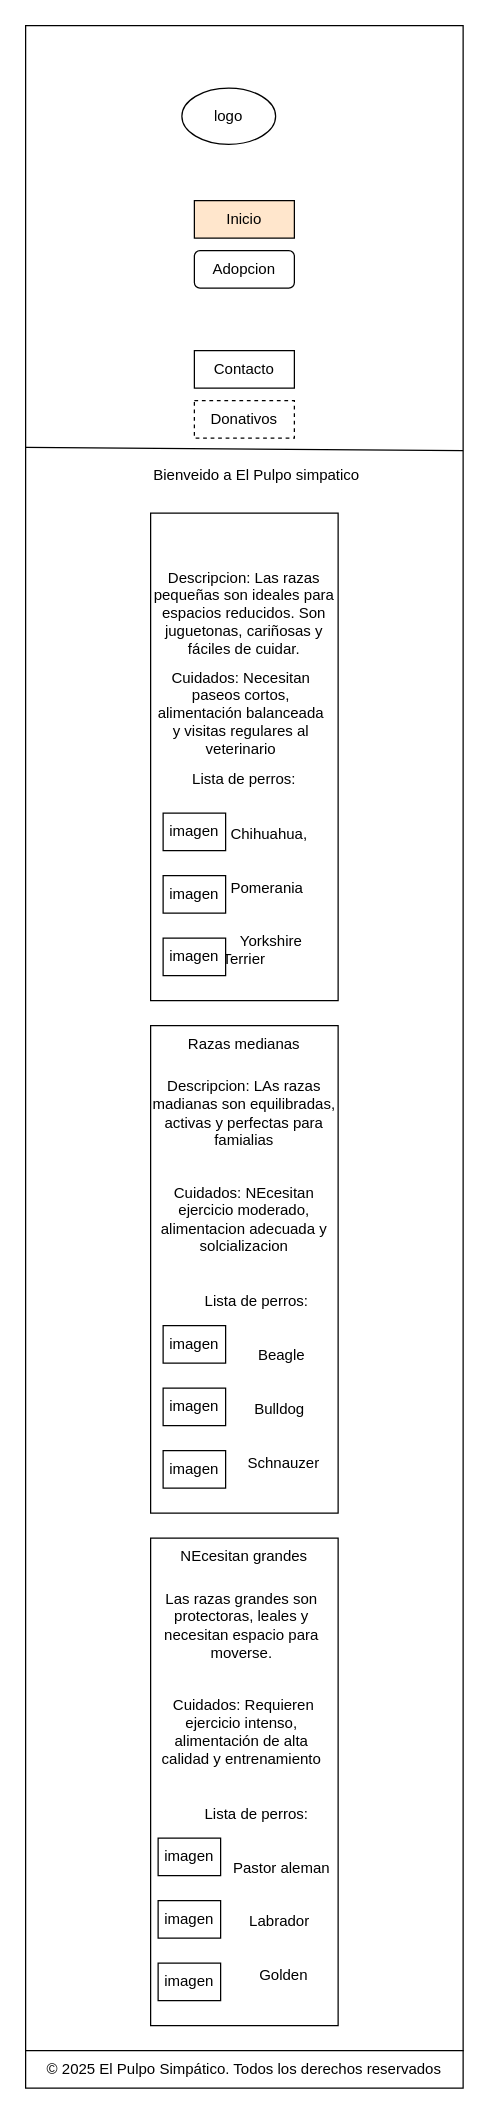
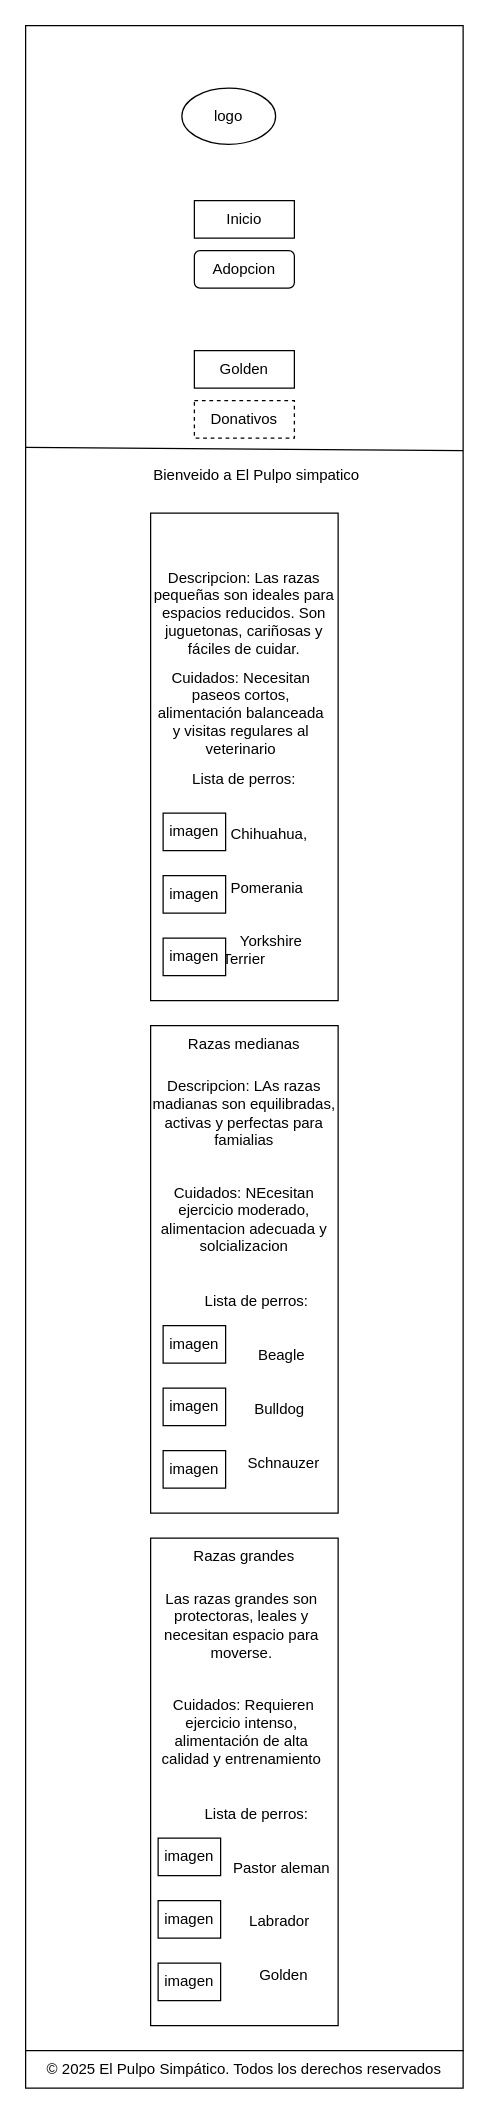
- <mxCell id="6" value="Inicio" style="rounded=0;whiteSpace=wrap;html=1;fillColor=#ffe6cc;" vertex="1" parent="2"><mxGeometry x="135.0" y="140" width="80" height="30" as="geometry" /></mxCell>
+ <mxCell id="6" value="Inicio" style="rounded=0;whiteSpace=wrap;html=1;" vertex="1" parent="2"><mxGeometry x="135.0" y="140" width="80" height="30" as="geometry" /></mxCell>
- <mxCell id="8" value="Contacto" style="rounded=0;whiteSpace=wrap;html=1;" vertex="1" parent="2"><mxGeometry x="135.0" y="260" width="80" height="30" as="geometry" /></mxCell>
+ <mxCell id="8" value="Golden" style="rounded=0;whiteSpace=wrap;html=1;" vertex="1" parent="2"><mxGeometry x="135.0" y="260" width="80" height="30" as="geometry" /></mxCell>
- <mxCell id="31" value="NEcesitan grandes" style="text;html=1;strokeColor=none;fillColor=none;align=center;verticalAlign=middle;whiteSpace=wrap;rounded=0;" vertex="1" parent="29"><mxGeometry width="150" height="30" as="geometry" /></mxCell>
+ <mxCell id="31" value="Razas grandes" style="text;html=1;strokeColor=none;fillColor=none;align=center;verticalAlign=middle;whiteSpace=wrap;rounded=0;" vertex="1" parent="29"><mxGeometry width="150" height="30" as="geometry" /></mxCell>
